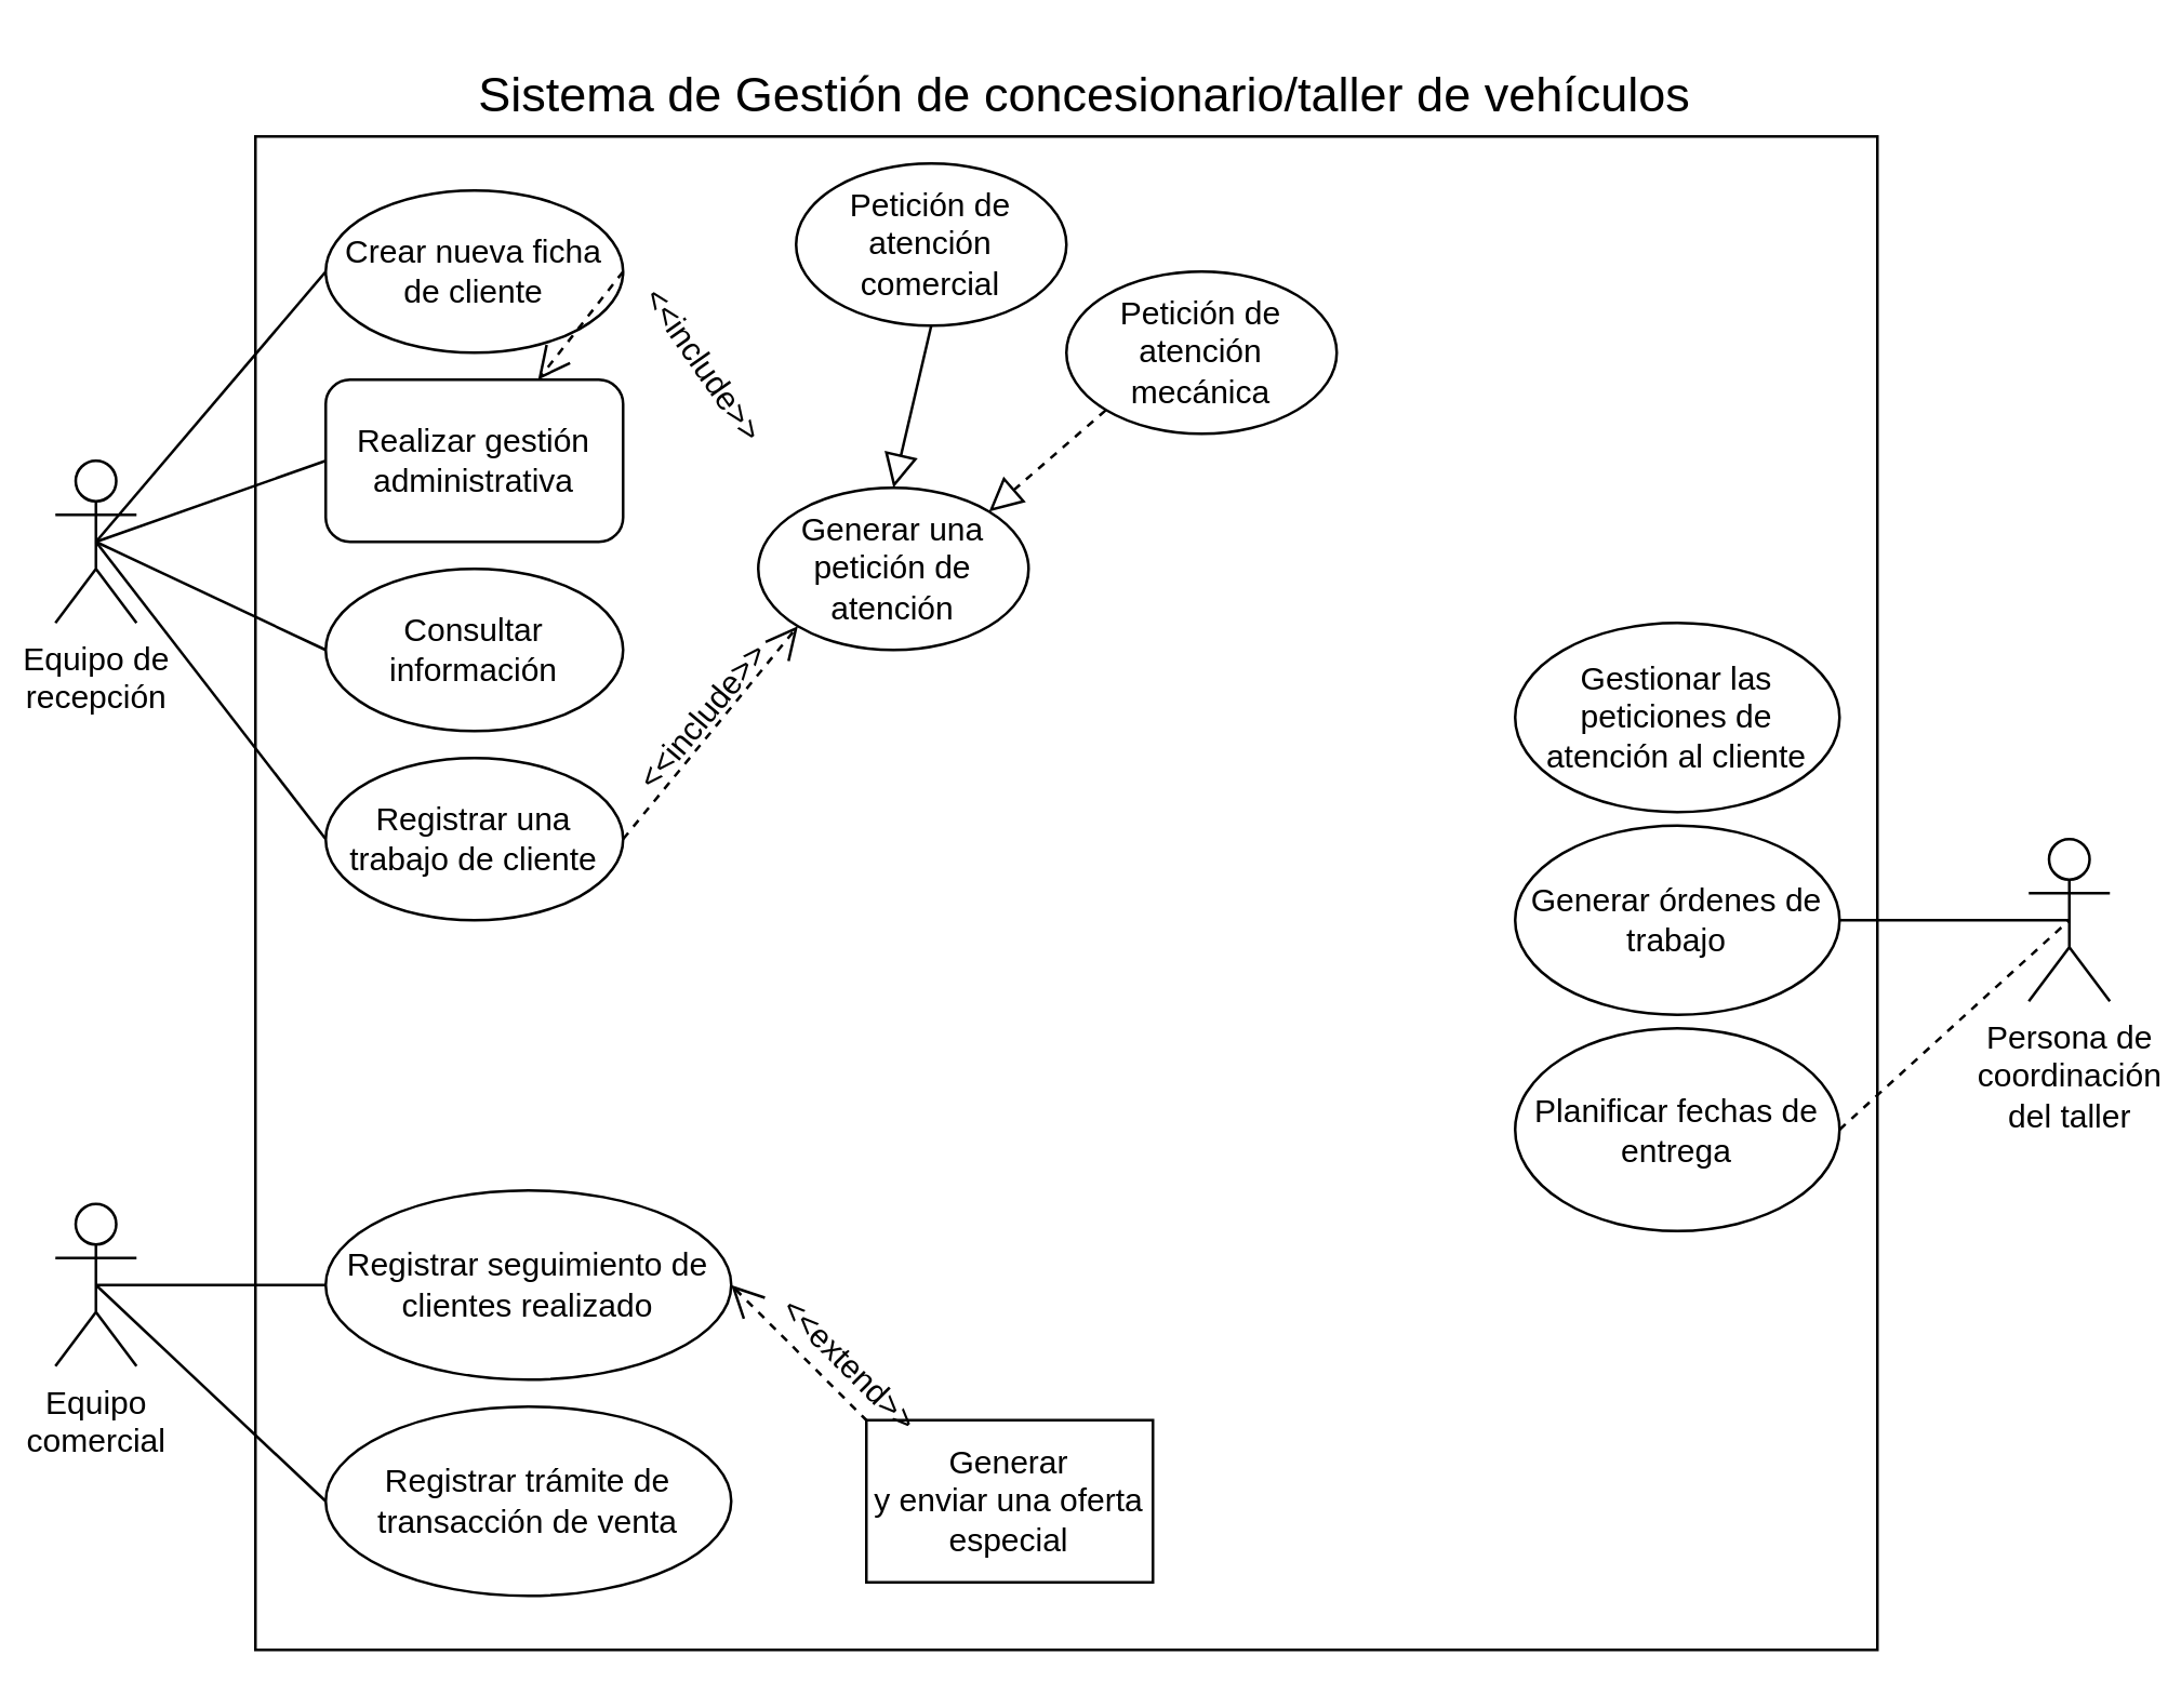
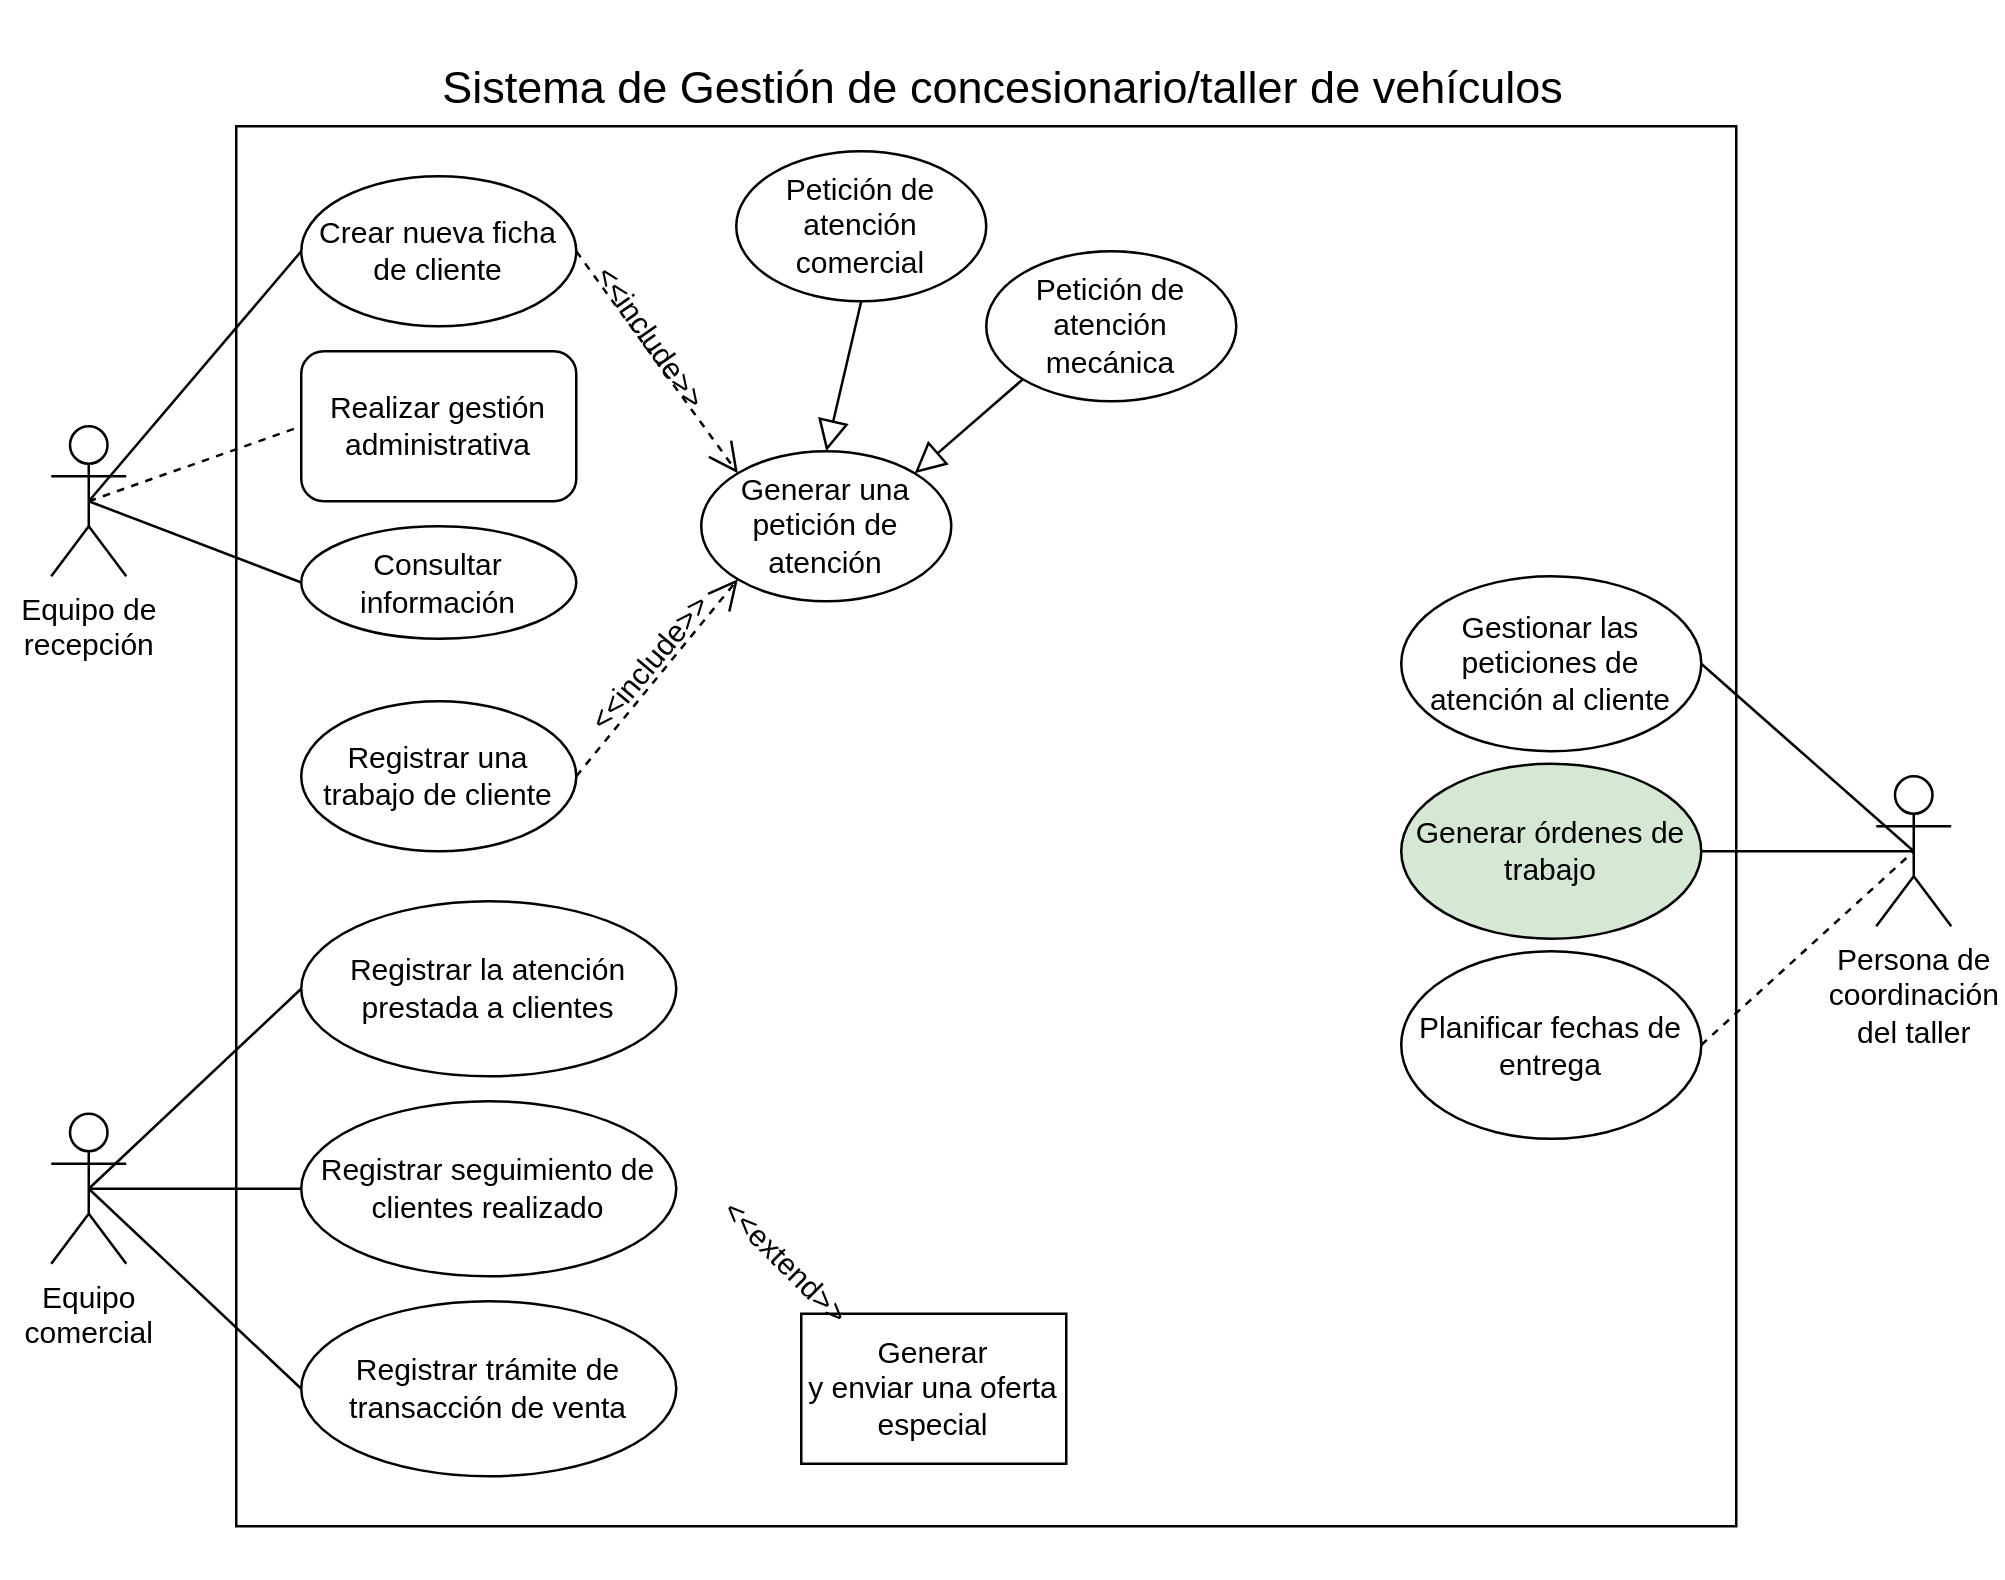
- <mxCell id="13" value="" style="endArrow=open;dashed=1;html=1;rounded=0;exitX=1;exitY=0.5;exitDx=0;exitDy=0;startArrow=none;startFill=0;endFill=0;endSize=10;" parent="1" source="5" target="8" edge="1"><mxGeometry width="50" height="50" relative="1" as="geometry"><mxPoint x="240" y="320" as="sourcePoint" /><mxPoint x="305" y="241" as="targetPoint" /></mxGeometry></mxCell>
+ <mxCell id="13" value="" style="endArrow=open;dashed=1;html=1;rounded=0;exitX=1;exitY=0.5;exitDx=0;exitDy=0;entryX=0;entryY=0;entryDx=0;entryDy=0;startArrow=none;startFill=0;endFill=0;endSize=10;" parent="1" source="5" target="7" edge="1"><mxGeometry width="50" height="50" relative="1" as="geometry"><mxPoint x="240" y="320" as="sourcePoint" /><mxPoint x="305" y="241" as="targetPoint" /></mxGeometry></mxCell>
- <mxCell id="11" value="" style="endArrow=none;html=1;rounded=0;entryX=0;entryY=1;entryDx=0;entryDy=0;exitX=1;exitY=0;exitDx=0;exitDy=0;startArrow=block;startFill=0;sourcePerimeterSpacing=0;startSize=10;dashed=1;" parent="1" source="7" target="18" edge="1"><mxGeometry width="50" height="50" relative="1" as="geometry"><mxPoint x="360" y="170" as="sourcePoint" /><mxPoint x="410" y="120" as="targetPoint" /></mxGeometry></mxCell>
+ <mxCell id="11" value="" style="endArrow=none;html=1;rounded=0;entryX=0;entryY=1;entryDx=0;entryDy=0;exitX=1;exitY=0;exitDx=0;exitDy=0;startArrow=block;startFill=0;sourcePerimeterSpacing=0;startSize=10;" parent="1" source="7" target="18" edge="1"><mxGeometry width="50" height="50" relative="1" as="geometry"><mxPoint x="360" y="170" as="sourcePoint" /><mxPoint x="410" y="120" as="targetPoint" /></mxGeometry></mxCell>
- <mxCell id="14" value="" style="endArrow=none;html=1;rounded=0;exitX=0.5;exitY=0.5;exitDx=0;exitDy=0;exitPerimeter=0;entryX=0;entryY=0.5;entryDx=0;entryDy=0;" parent="1" source="4" target="8" edge="1"><mxGeometry width="50" height="50" relative="1" as="geometry"><mxPoint x="45" y="230" as="sourcePoint" /><mxPoint x="130" y="110" as="targetPoint" /></mxGeometry></mxCell>
+ <mxCell id="14" value="" style="endArrow=none;html=1;rounded=0;exitX=0.5;exitY=0.5;exitDx=0;exitDy=0;exitPerimeter=0;entryX=0;entryY=0.5;entryDx=0;entryDy=0;dashed=1;" parent="1" source="4" target="8" edge="1"><mxGeometry width="50" height="50" relative="1" as="geometry"><mxPoint x="45" y="230" as="sourcePoint" /><mxPoint x="130" y="110" as="targetPoint" /></mxGeometry></mxCell>
- <mxCell id="9" value="Consultar información" style="ellipse;whiteSpace=wrap;html=1;" parent="1" vertex="1"><mxGeometry x="120" y="210" width="110" height="60" as="geometry" /></mxCell>
+ <mxCell id="9" value="Consultar información" style="ellipse;whiteSpace=wrap;html=1;" parent="1" vertex="1"><mxGeometry x="120" y="210" width="110" height="45" as="geometry" /></mxCell>
- <mxCell id="16" value="" style="endArrow=none;html=1;rounded=0;exitX=0.5;exitY=0.5;exitDx=0;exitDy=0;exitPerimeter=0;entryX=0;entryY=0.5;entryDx=0;entryDy=0;" parent="1" source="4" target="10" edge="1"><mxGeometry width="50" height="50" relative="1" as="geometry"><mxPoint x="45" y="230" as="sourcePoint" /><mxPoint x="130" y="250" as="targetPoint" /></mxGeometry></mxCell>
+ <mxCell id="36" value="" style="endArrow=none;html=1;rounded=0;entryX=0.5;entryY=0.5;entryDx=0;entryDy=0;entryPerimeter=0;exitX=1;exitY=0.5;exitDx=0;exitDy=0;" parent="1" source="33" target="32" edge="1"><mxGeometry width="50" height="50" relative="1" as="geometry"><mxPoint x="440" y="410" as="sourcePoint" /><mxPoint x="490" y="360" as="targetPoint" /></mxGeometry></mxCell>
- <mxCell id="34" value="Generar órdenes de trabajo" style="ellipse;whiteSpace=wrap;html=1;" parent="1" vertex="1"><mxGeometry x="560" y="305" width="120" height="70" as="geometry" /></mxCell>
+ <mxCell id="34" value="Generar órdenes de trabajo" style="ellipse;whiteSpace=wrap;html=1;fillColor=#d5e8d4;" parent="1" vertex="1"><mxGeometry x="560" y="305" width="120" height="70" as="geometry" /></mxCell>
+ <mxCell id="24" value="Registrar la atención prestada a clientes" style="ellipse;whiteSpace=wrap;html=1;" parent="1" vertex="1"><mxGeometry x="120" y="360" width="150" height="70" as="geometry" /></mxCell>
+ <mxCell id="23" value="" style="endArrow=none;html=1;rounded=0;exitX=0.5;exitY=0.5;exitDx=0;exitDy=0;exitPerimeter=0;entryX=0;entryY=0.5;entryDx=0;entryDy=0;" parent="1" source="22" target="24" edge="1"><mxGeometry width="50" height="50" relative="1" as="geometry"><mxPoint x="80" y="500" as="sourcePoint" /><mxPoint x="130" y="450" as="targetPoint" /></mxGeometry></mxCell>
- <mxCell id="30" value="" style="endArrow=none;dashed=1;html=1;rounded=0;entryX=0;entryY=0;entryDx=0;entryDy=0;exitX=1;exitY=0.5;exitDx=0;exitDy=0;startArrow=open;startFill=0;startSize=10;" parent="1" source="25" target="29" edge="1"><mxGeometry width="50" height="50" relative="1" as="geometry"><mxPoint x="260" y="370" as="sourcePoint" /><mxPoint x="310" y="320" as="targetPoint" /></mxGeometry></mxCell>
